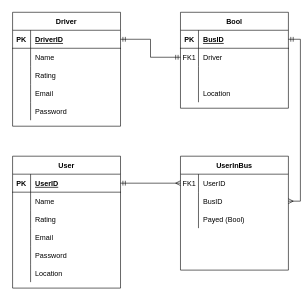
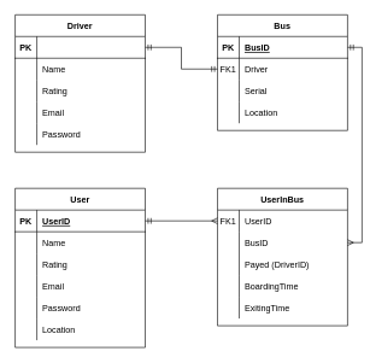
- <mxCell id="37" value="Bool" style="shape=table;startSize=30;container=1;collapsible=1;childLayout=tableLayout;fixedRows=1;rowLines=0;fontStyle=1;align=center;resizeLast=1;" vertex="1" parent="1"><mxGeometry x="300" y="20" width="180" height="160" as="geometry"><mxRectangle x="360" y="80" width="50" height="30" as="alternateBounds" /></mxGeometry></mxCell>
+ <mxCell id="37" value="Bus" style="shape=table;startSize=30;container=1;collapsible=1;childLayout=tableLayout;fixedRows=1;rowLines=0;fontStyle=1;align=center;resizeLast=1;" vertex="1" parent="1"><mxGeometry x="300" y="20" width="180" height="160" as="geometry"><mxRectangle x="360" y="80" width="50" height="30" as="alternateBounds" /></mxGeometry></mxCell>
- <mxCell id="24" value="DriverID" style="shape=partialRectangle;connectable=0;fillColor=none;top=0;left=0;bottom=0;right=0;align=left;spacingLeft=6;fontStyle=5;overflow=hidden;" vertex="1" parent="22"><mxGeometry x="30" width="150" height="30" as="geometry" /></mxCell>
+ <mxCell id="46" value="Serial" style="shape=partialRectangle;connectable=0;fillColor=none;top=0;left=0;bottom=0;right=0;align=left;spacingLeft=6;overflow=hidden;" vertex="1" parent="44"><mxGeometry x="30" width="150" height="30" as="geometry" /></mxCell>
- <mxCell id="59" value="Payed (Bool)" style="shape=partialRectangle;connectable=0;fillColor=none;top=0;left=0;bottom=0;right=0;align=left;spacingLeft=6;overflow=hidden;" vertex="1" parent="57"><mxGeometry x="30" width="150" height="30" as="geometry" /></mxCell>
+ <mxCell id="59" value="Payed (DriverID)" style="shape=partialRectangle;connectable=0;fillColor=none;top=0;left=0;bottom=0;right=0;align=left;spacingLeft=6;overflow=hidden;" vertex="1" parent="57"><mxGeometry x="30" width="150" height="30" as="geometry" /></mxCell>
+ <mxCell id="62" value="BoardingTime" style="shape=partialRectangle;connectable=0;fillColor=none;top=0;left=0;bottom=0;right=0;align=left;spacingLeft=6;overflow=hidden;" vertex="1" parent="60"><mxGeometry x="30" width="150" height="30" as="geometry" /></mxCell>
+ <mxCell id="65" value="ExitingTime" style="shape=partialRectangle;connectable=0;fillColor=none;top=0;left=0;bottom=0;right=0;align=left;spacingLeft=6;overflow=hidden;" vertex="1" parent="63"><mxGeometry x="30" width="150" height="30" as="geometry" /></mxCell>
